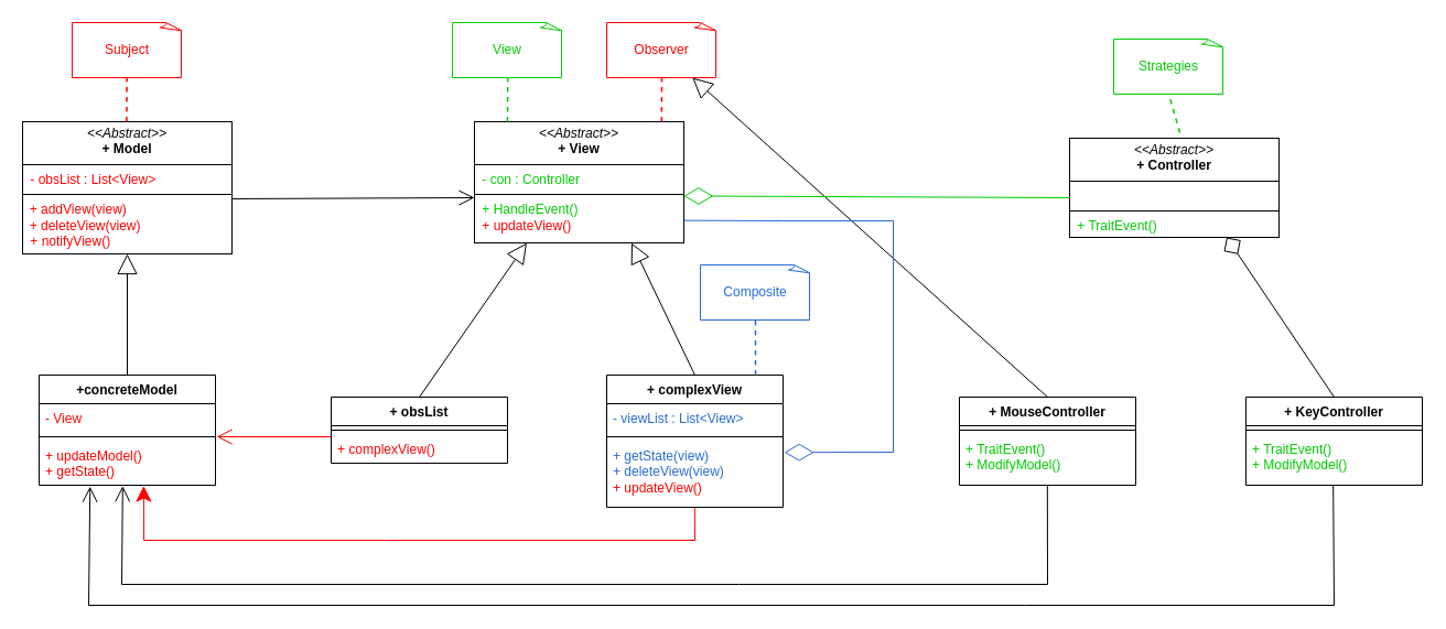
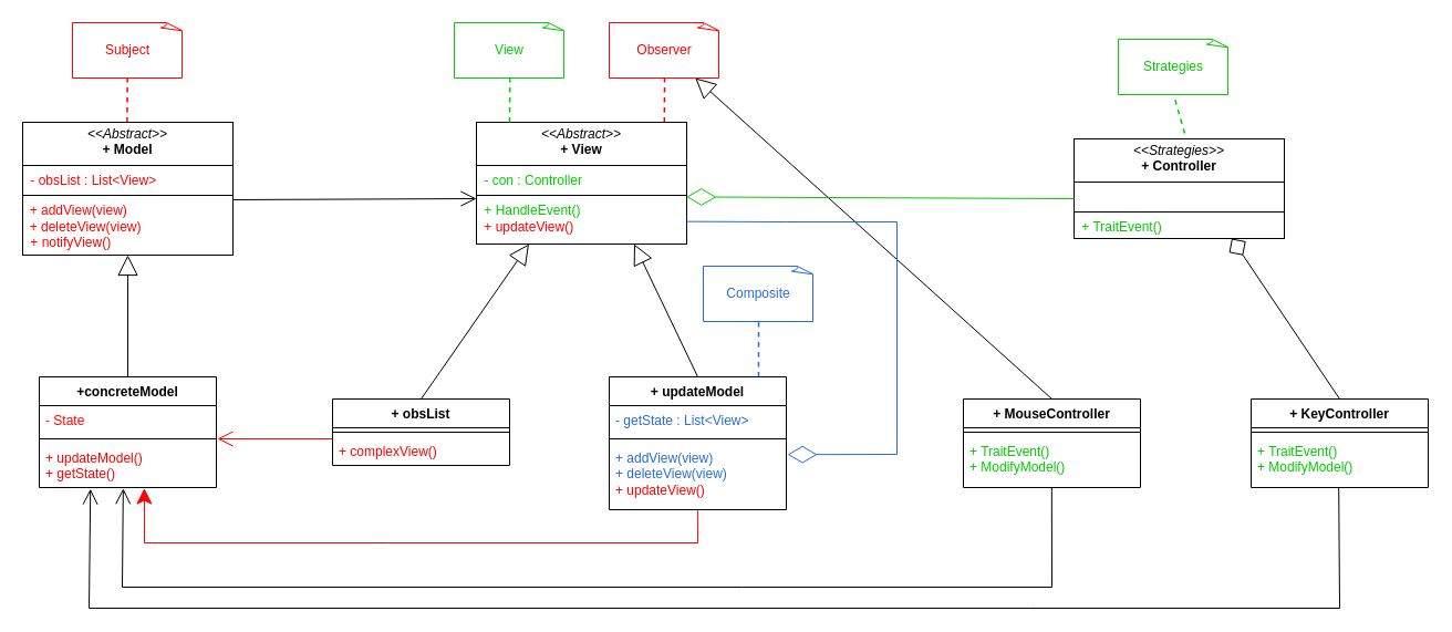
- <mxCell id="2" value="&lt;p style=&quot;margin:0px;margin-top:4px;text-align:center;&quot;&gt;&lt;i&gt;&amp;lt;&amp;lt;Abstract&amp;gt;&amp;gt;&lt;/i&gt;&lt;br&gt;&lt;b&gt;+ Controller&lt;/b&gt;&lt;/p&gt;&lt;hr size=&quot;1&quot; style=&quot;border-style:solid;&quot;&gt;&lt;p style=&quot;margin:0px;margin-left:4px;&quot;&gt;&lt;br&gt;&lt;/p&gt;&lt;hr size=&quot;1&quot; style=&quot;border-style:solid;&quot;&gt;&lt;p style=&quot;margin:0px;margin-left:4px;&quot;&gt;&lt;font style=&quot;color: rgb(0, 204, 0);&quot;&gt;&amp;nbsp;+ TraitEvent()&lt;/font&gt;&lt;/p&gt;" style="verticalAlign=top;align=left;overflow=fill;html=1;whiteSpace=wrap;fillColor=none;" vertex="1" parent="1"><mxGeometry x="970" y="125" width="190" height="90" as="geometry" /></mxCell>
+ <mxCell id="2" value="&lt;p style=&quot;margin:0px;margin-top:4px;text-align:center;&quot;&gt;&lt;i&gt;&amp;lt;&amp;lt;Strategies&amp;gt;&amp;gt;&lt;/i&gt;&lt;br&gt;&lt;b&gt;+ Controller&lt;/b&gt;&lt;/p&gt;&lt;hr size=&quot;1&quot; style=&quot;border-style:solid;&quot;&gt;&lt;p style=&quot;margin:0px;margin-left:4px;&quot;&gt;&lt;br&gt;&lt;/p&gt;&lt;hr size=&quot;1&quot; style=&quot;border-style:solid;&quot;&gt;&lt;p style=&quot;margin:0px;margin-left:4px;&quot;&gt;&lt;font style=&quot;color: rgb(0, 204, 0);&quot;&gt;&amp;nbsp;+ TraitEvent()&lt;/font&gt;&lt;/p&gt;" style="verticalAlign=top;align=left;overflow=fill;html=1;whiteSpace=wrap;fillColor=none;" vertex="1" parent="1"><mxGeometry x="970" y="125" width="190" height="90" as="geometry" /></mxCell>
- <mxCell id="15" value="+ complexView" style="swimlane;fontStyle=1;align=center;verticalAlign=top;childLayout=stackLayout;horizontal=1;startSize=26;horizontalStack=0;resizeParent=1;resizeParentMax=0;resizeLast=0;collapsible=1;marginBottom=0;whiteSpace=wrap;html=1;fillColor=none;" vertex="1" parent="1"><mxGeometry x="550" y="340" width="160" height="120" as="geometry" /></mxCell>
+ <mxCell id="15" value="+ updateModel" style="swimlane;fontStyle=1;align=center;verticalAlign=top;childLayout=stackLayout;horizontal=1;startSize=26;horizontalStack=0;resizeParent=1;resizeParentMax=0;resizeLast=0;collapsible=1;marginBottom=0;whiteSpace=wrap;html=1;fillColor=none;" vertex="1" parent="1"><mxGeometry x="550" y="340" width="160" height="120" as="geometry" /></mxCell>
- <mxCell id="21" value="&lt;font style=&quot;color: rgb(255, 0, 0);&quot;&gt;- View&lt;/font&gt;" style="text;strokeColor=none;fillColor=none;align=left;verticalAlign=top;spacingLeft=4;spacingRight=4;overflow=hidden;rotatable=0;points=[[0,0.5],[1,0.5]];portConstraint=eastwest;whiteSpace=wrap;html=1;" vertex="1" parent="20"><mxGeometry y="26" width="160" height="26" as="geometry" /></mxCell>
+ <mxCell id="21" value="&lt;font style=&quot;color: rgb(255, 0, 0);&quot;&gt;- State&lt;/font&gt;" style="text;strokeColor=none;fillColor=none;align=left;verticalAlign=top;spacingLeft=4;spacingRight=4;overflow=hidden;rotatable=0;points=[[0,0.5],[1,0.5]];portConstraint=eastwest;whiteSpace=wrap;html=1;" vertex="1" parent="20"><mxGeometry y="26" width="160" height="26" as="geometry" /></mxCell>
- <mxCell id="16" value="&lt;font style=&quot;color: light-dark(rgb(40, 107, 215), rgb(237, 237, 237));&quot;&gt;- viewList : List&amp;lt;View&amp;gt;&lt;/font&gt;" style="text;strokeColor=none;fillColor=none;align=left;verticalAlign=top;spacingLeft=4;spacingRight=4;overflow=hidden;rotatable=0;points=[[0,0.5],[1,0.5]];portConstraint=eastwest;whiteSpace=wrap;html=1;" vertex="1" parent="15"><mxGeometry y="26" width="160" height="26" as="geometry" /></mxCell>
+ <mxCell id="16" value="&lt;font style=&quot;color: light-dark(rgb(40, 107, 215), rgb(237, 237, 237));&quot;&gt;- getState : List&amp;lt;View&amp;gt;&lt;/font&gt;" style="text;strokeColor=none;fillColor=none;align=left;verticalAlign=top;spacingLeft=4;spacingRight=4;overflow=hidden;rotatable=0;points=[[0,0.5],[1,0.5]];portConstraint=eastwest;whiteSpace=wrap;html=1;" vertex="1" parent="15"><mxGeometry y="26" width="160" height="26" as="geometry" /></mxCell>
- <mxCell id="18" value="&lt;div&gt;&lt;font style=&quot;color: rgb(40, 107, 215);&quot;&gt;+ getState(view)&lt;/font&gt;&lt;/div&gt;&lt;div&gt;&lt;font style=&quot;color: rgb(40, 107, 215);&quot;&gt;+ deleteView(view)&lt;/font&gt;&lt;/div&gt;&lt;font style=&quot;color: rgb(255, 0, 0);&quot;&gt;+ updateView()&lt;/font&gt;" style="text;strokeColor=none;fillColor=none;align=left;verticalAlign=top;spacingLeft=4;spacingRight=4;overflow=hidden;rotatable=0;points=[[0,0.5],[1,0.5]];portConstraint=eastwest;whiteSpace=wrap;html=1;" vertex="1" parent="15"><mxGeometry y="60" width="160" height="60" as="geometry" /></mxCell>
+ <mxCell id="18" value="&lt;div&gt;&lt;font style=&quot;color: rgb(40, 107, 215);&quot;&gt;+ addView(view)&lt;/font&gt;&lt;/div&gt;&lt;div&gt;&lt;font style=&quot;color: rgb(40, 107, 215);&quot;&gt;+ deleteView(view)&lt;/font&gt;&lt;/div&gt;&lt;font style=&quot;color: rgb(255, 0, 0);&quot;&gt;+ updateView()&lt;/font&gt;" style="text;strokeColor=none;fillColor=none;align=left;verticalAlign=top;spacingLeft=4;spacingRight=4;overflow=hidden;rotatable=0;points=[[0,0.5],[1,0.5]];portConstraint=eastwest;whiteSpace=wrap;html=1;" vertex="1" parent="15"><mxGeometry y="60" width="160" height="60" as="geometry" /></mxCell>
